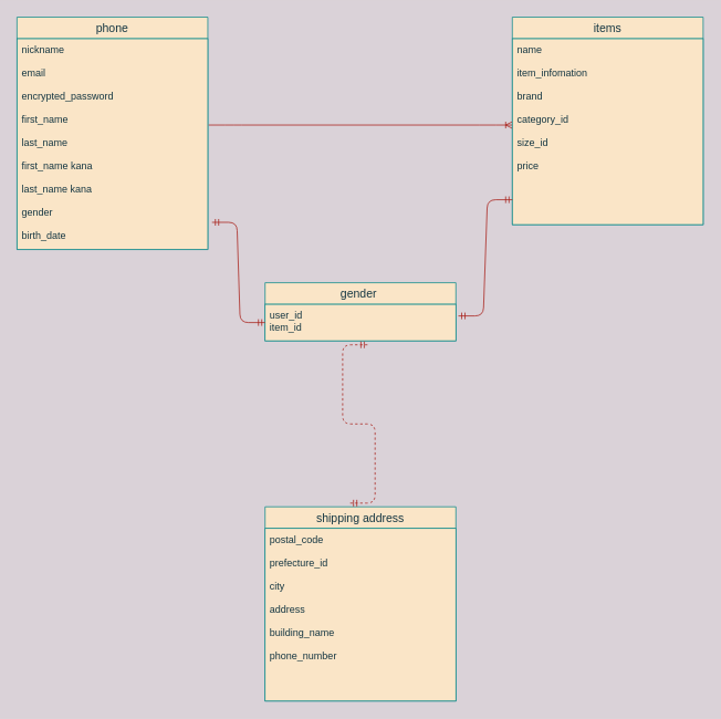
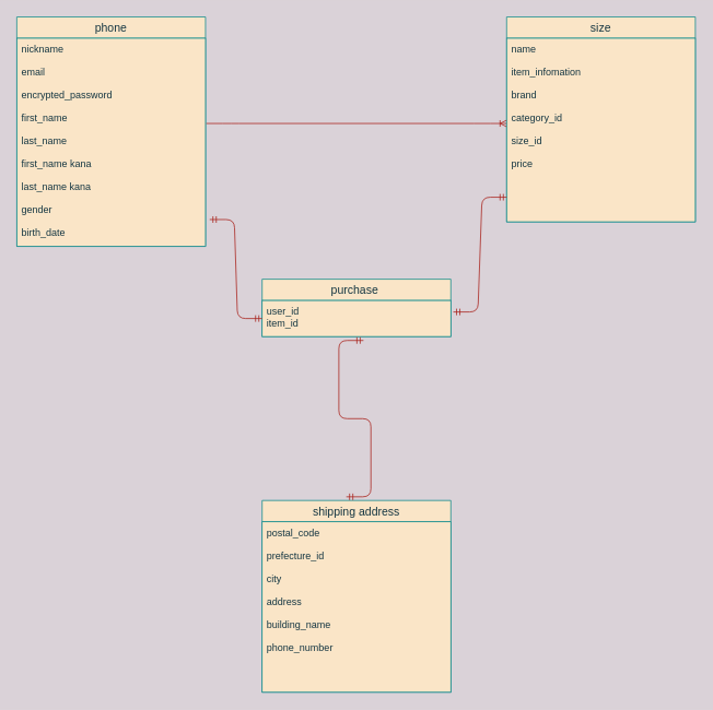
- <mxCell id="6" value="items" style="swimlane;fontStyle=0;childLayout=stackLayout;horizontal=1;startSize=26;horizontalStack=0;resizeParent=1;resizeParentMax=0;resizeLast=0;collapsible=1;marginBottom=0;align=center;fontSize=14;fillColor=#FAE5C7;strokeColor=#0F8B8D;fontColor=#143642;" parent="1" vertex="1"><mxGeometry x="617" y="20" width="230" height="250" as="geometry" /></mxCell>
+ <mxCell id="6" value="size" style="swimlane;fontStyle=0;childLayout=stackLayout;horizontal=1;startSize=26;horizontalStack=0;resizeParent=1;resizeParentMax=0;resizeLast=0;collapsible=1;marginBottom=0;align=center;fontSize=14;fillColor=#FAE5C7;strokeColor=#0F8B8D;fontColor=#143642;" parent="1" vertex="1"><mxGeometry x="617" y="20" width="230" height="250" as="geometry" /></mxCell>
- <mxCell id="11" value="gender " style="swimlane;fontStyle=0;childLayout=stackLayout;horizontal=1;startSize=26;horizontalStack=0;resizeParent=1;resizeParentMax=0;resizeLast=0;collapsible=1;marginBottom=0;align=center;fontSize=14;fillColor=#FAE5C7;strokeColor=#0F8B8D;fontColor=#143642;" parent="1" vertex="1"><mxGeometry x="319" y="340" width="230" height="70" as="geometry" /></mxCell>
+ <mxCell id="11" value="purchase " style="swimlane;fontStyle=0;childLayout=stackLayout;horizontal=1;startSize=26;horizontalStack=0;resizeParent=1;resizeParentMax=0;resizeLast=0;collapsible=1;marginBottom=0;align=center;fontSize=14;fillColor=#FAE5C7;strokeColor=#0F8B8D;fontColor=#143642;" parent="1" vertex="1"><mxGeometry x="319" y="340" width="230" height="70" as="geometry" /></mxCell>
- <mxCell id="15" value="" style="edgeStyle=entityRelationEdgeStyle;fontSize=12;html=1;endArrow=ERmandOne;startArrow=ERmandOne;strokeColor=#A8201A;entryX=0.537;entryY=1.109;entryDx=0;entryDy=0;entryPerimeter=0;exitX=0.446;exitY=-0.019;exitDx=0;exitDy=0;exitPerimeter=0;fontColor=#143642;labelBackgroundColor=#DAD2D8;dashed=1;" parent="1" source="9" target="12" edge="1"><mxGeometry width="100" height="100" relative="1" as="geometry"><mxPoint x="420" y="520" as="sourcePoint" /><mxPoint x="520" y="420" as="targetPoint" /></mxGeometry></mxCell>
+ <mxCell id="15" value="" style="edgeStyle=entityRelationEdgeStyle;fontSize=12;html=1;endArrow=ERmandOne;startArrow=ERmandOne;strokeColor=#A8201A;entryX=0.537;entryY=1.109;entryDx=0;entryDy=0;entryPerimeter=0;exitX=0.446;exitY=-0.019;exitDx=0;exitDy=0;exitPerimeter=0;fontColor=#143642;labelBackgroundColor=#DAD2D8;" parent="1" source="9" target="12" edge="1"><mxGeometry width="100" height="100" relative="1" as="geometry"><mxPoint x="420" y="520" as="sourcePoint" /><mxPoint x="520" y="420" as="targetPoint" /></mxGeometry></mxCell>
